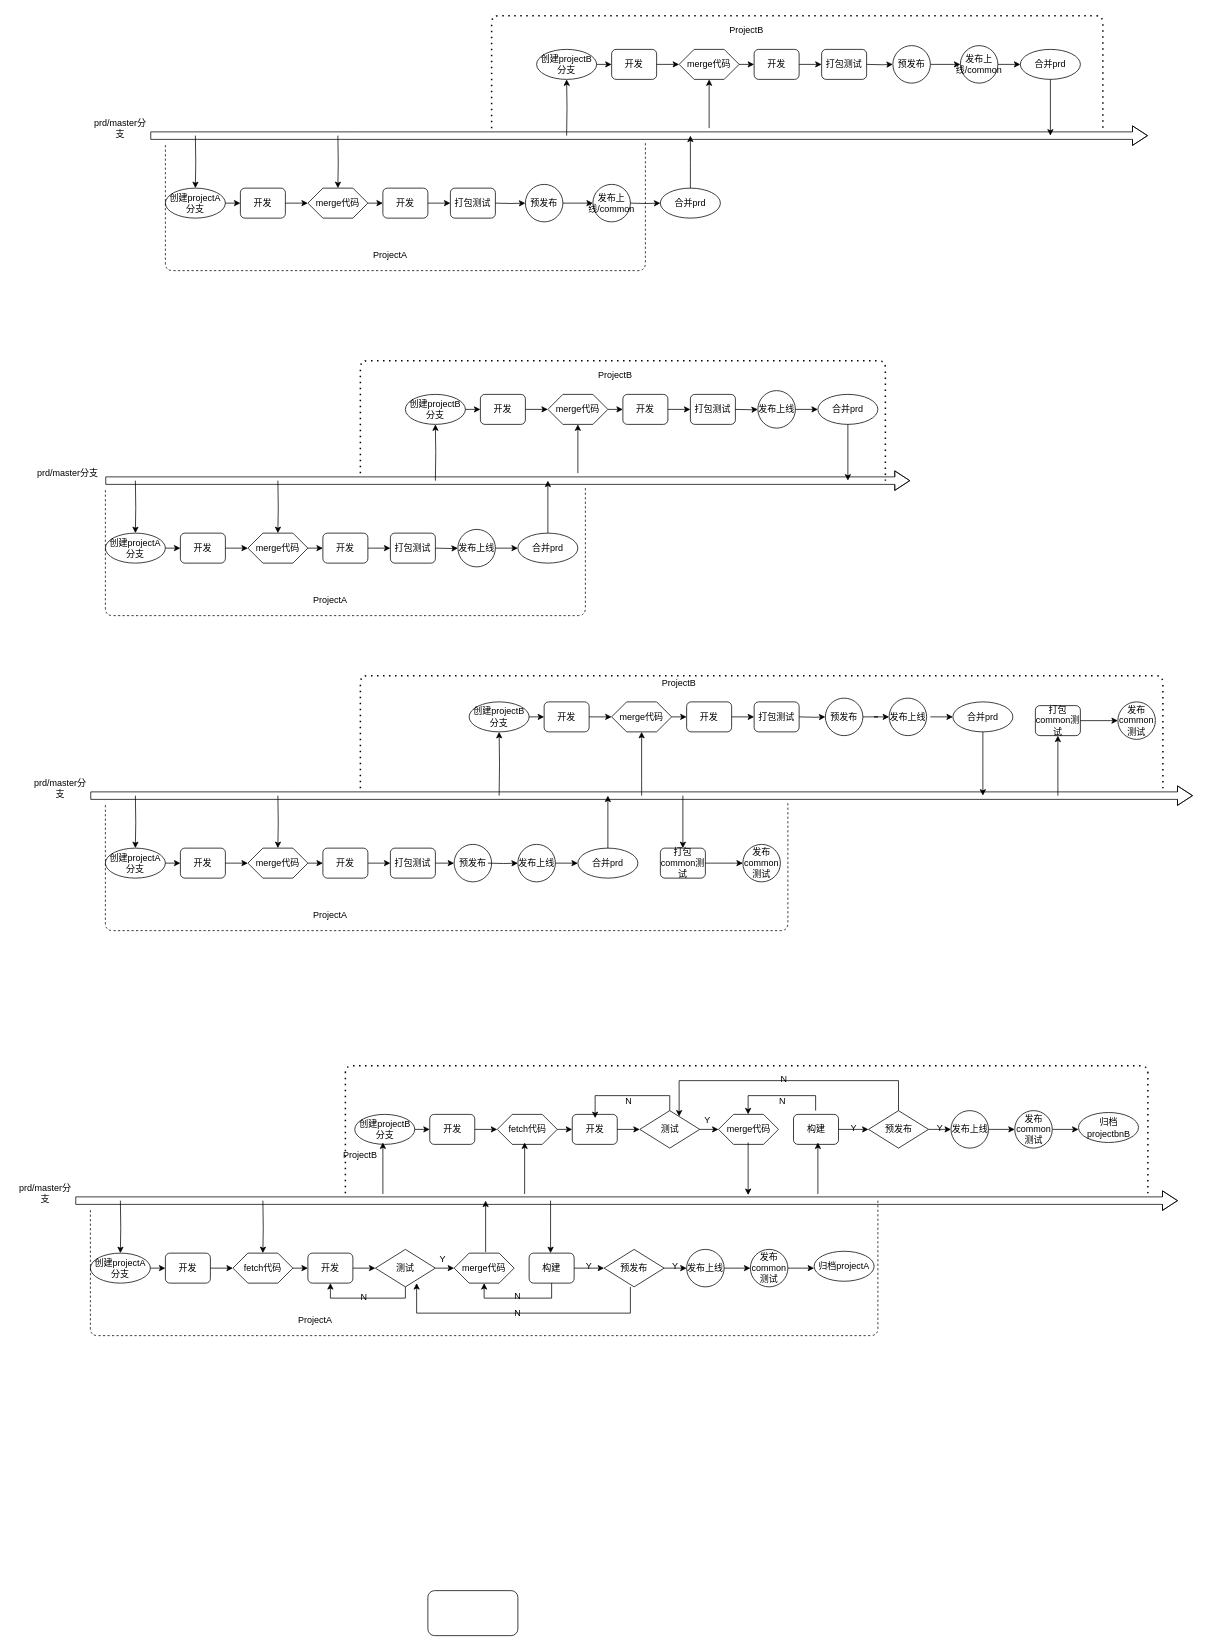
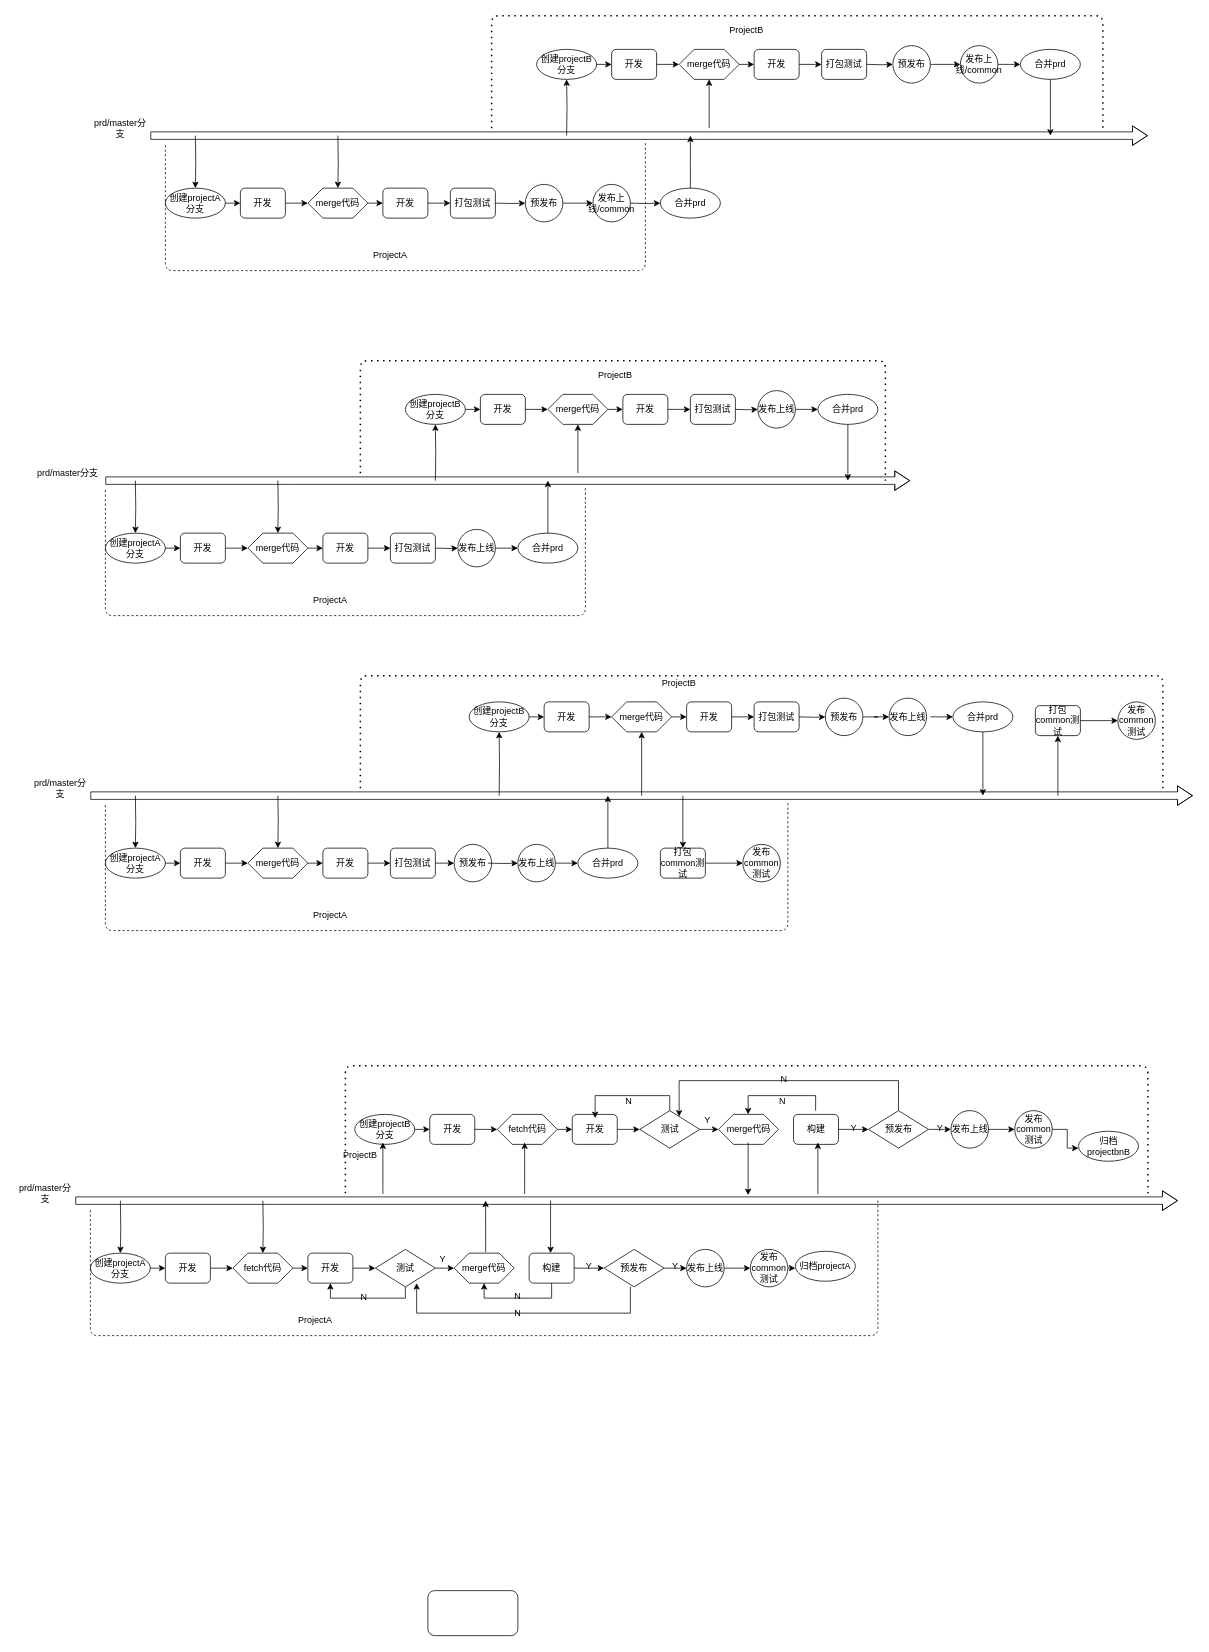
- <mxCell id="198" value="归档projectbnB" style="ellipse;whiteSpace=wrap;html=1;" parent="1" vertex="1"><mxGeometry x="1437.5" y="1482.5" width="80" height="40" as="geometry" /></mxCell>
+ <mxCell id="198" value="归档projectbnB" style="ellipse;whiteSpace=wrap;html=1;" parent="1" vertex="1"><mxGeometry x="1437.5" y="1507.5" width="80" height="40" as="geometry" /></mxCell>
- <mxCell id="168" value="归档projectA" style="ellipse;whiteSpace=wrap;html=1;" parent="1" vertex="1"><mxGeometry x="1085" y="1667.5" width="80" height="40" as="geometry" /></mxCell>
+ <mxCell id="168" value="归档projectA" style="ellipse;whiteSpace=wrap;html=1;" parent="1" vertex="1"><mxGeometry x="1060" y="1667.5" width="80" height="40" as="geometry" /></mxCell>
